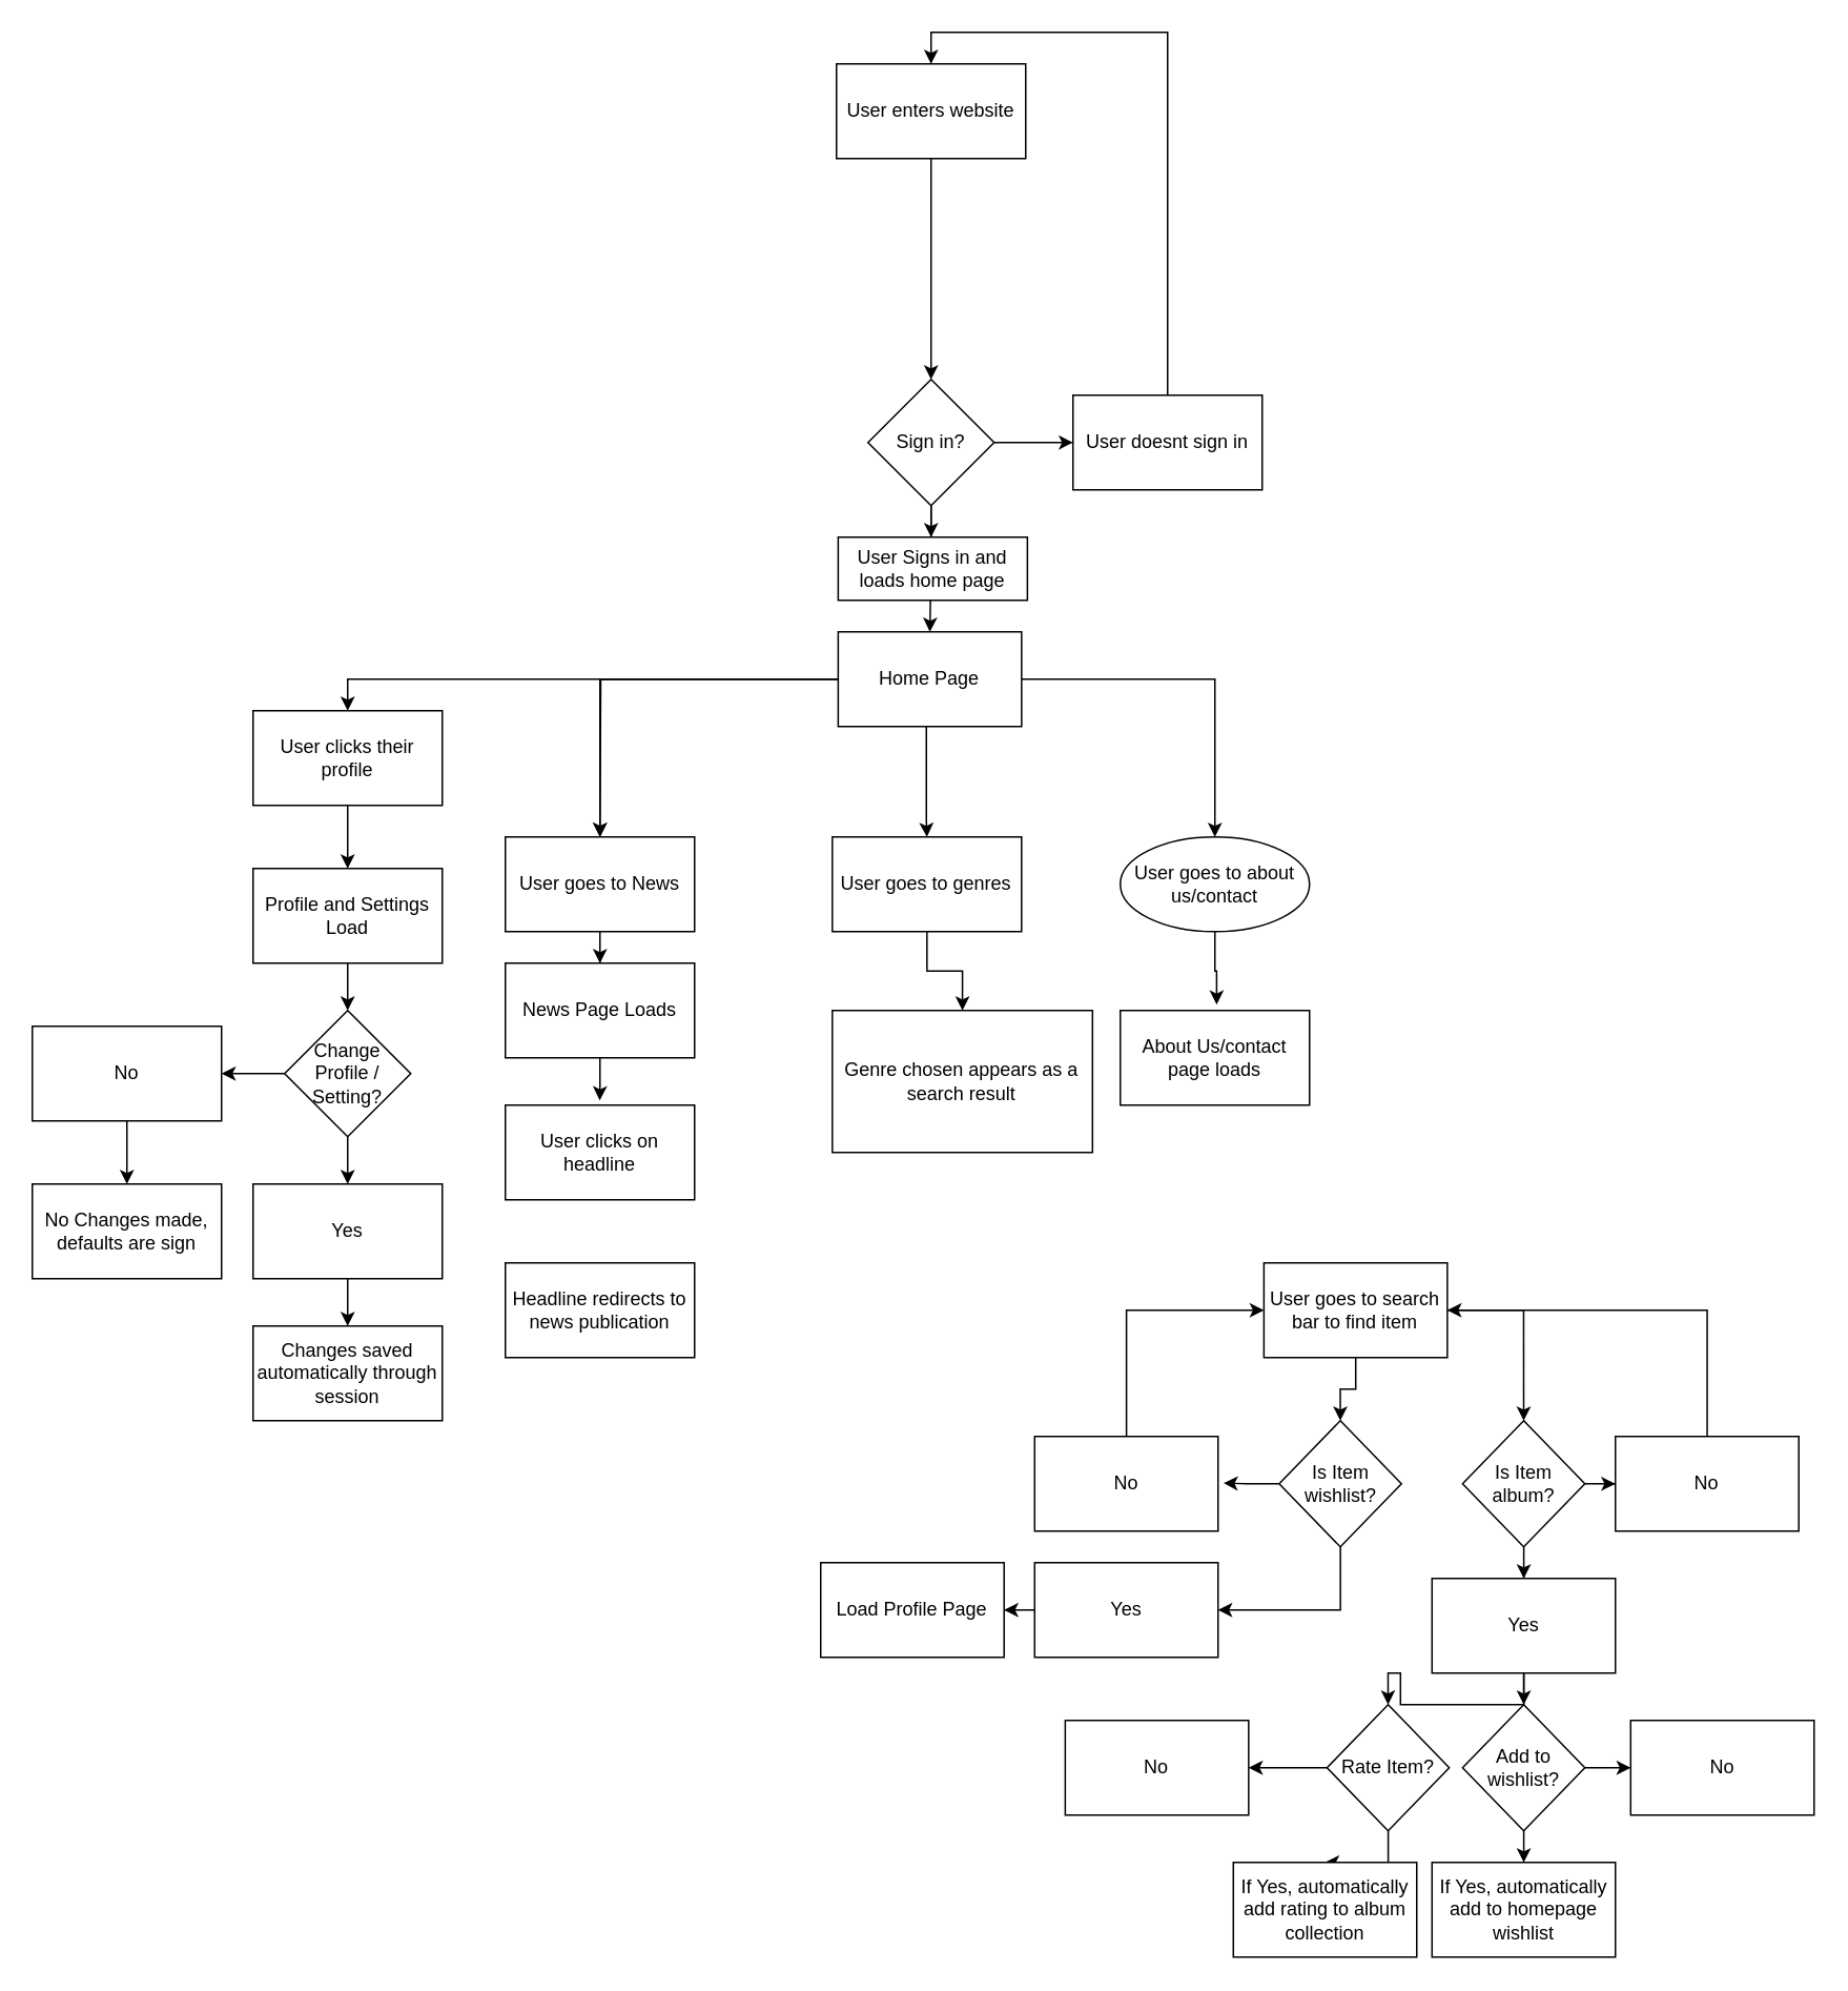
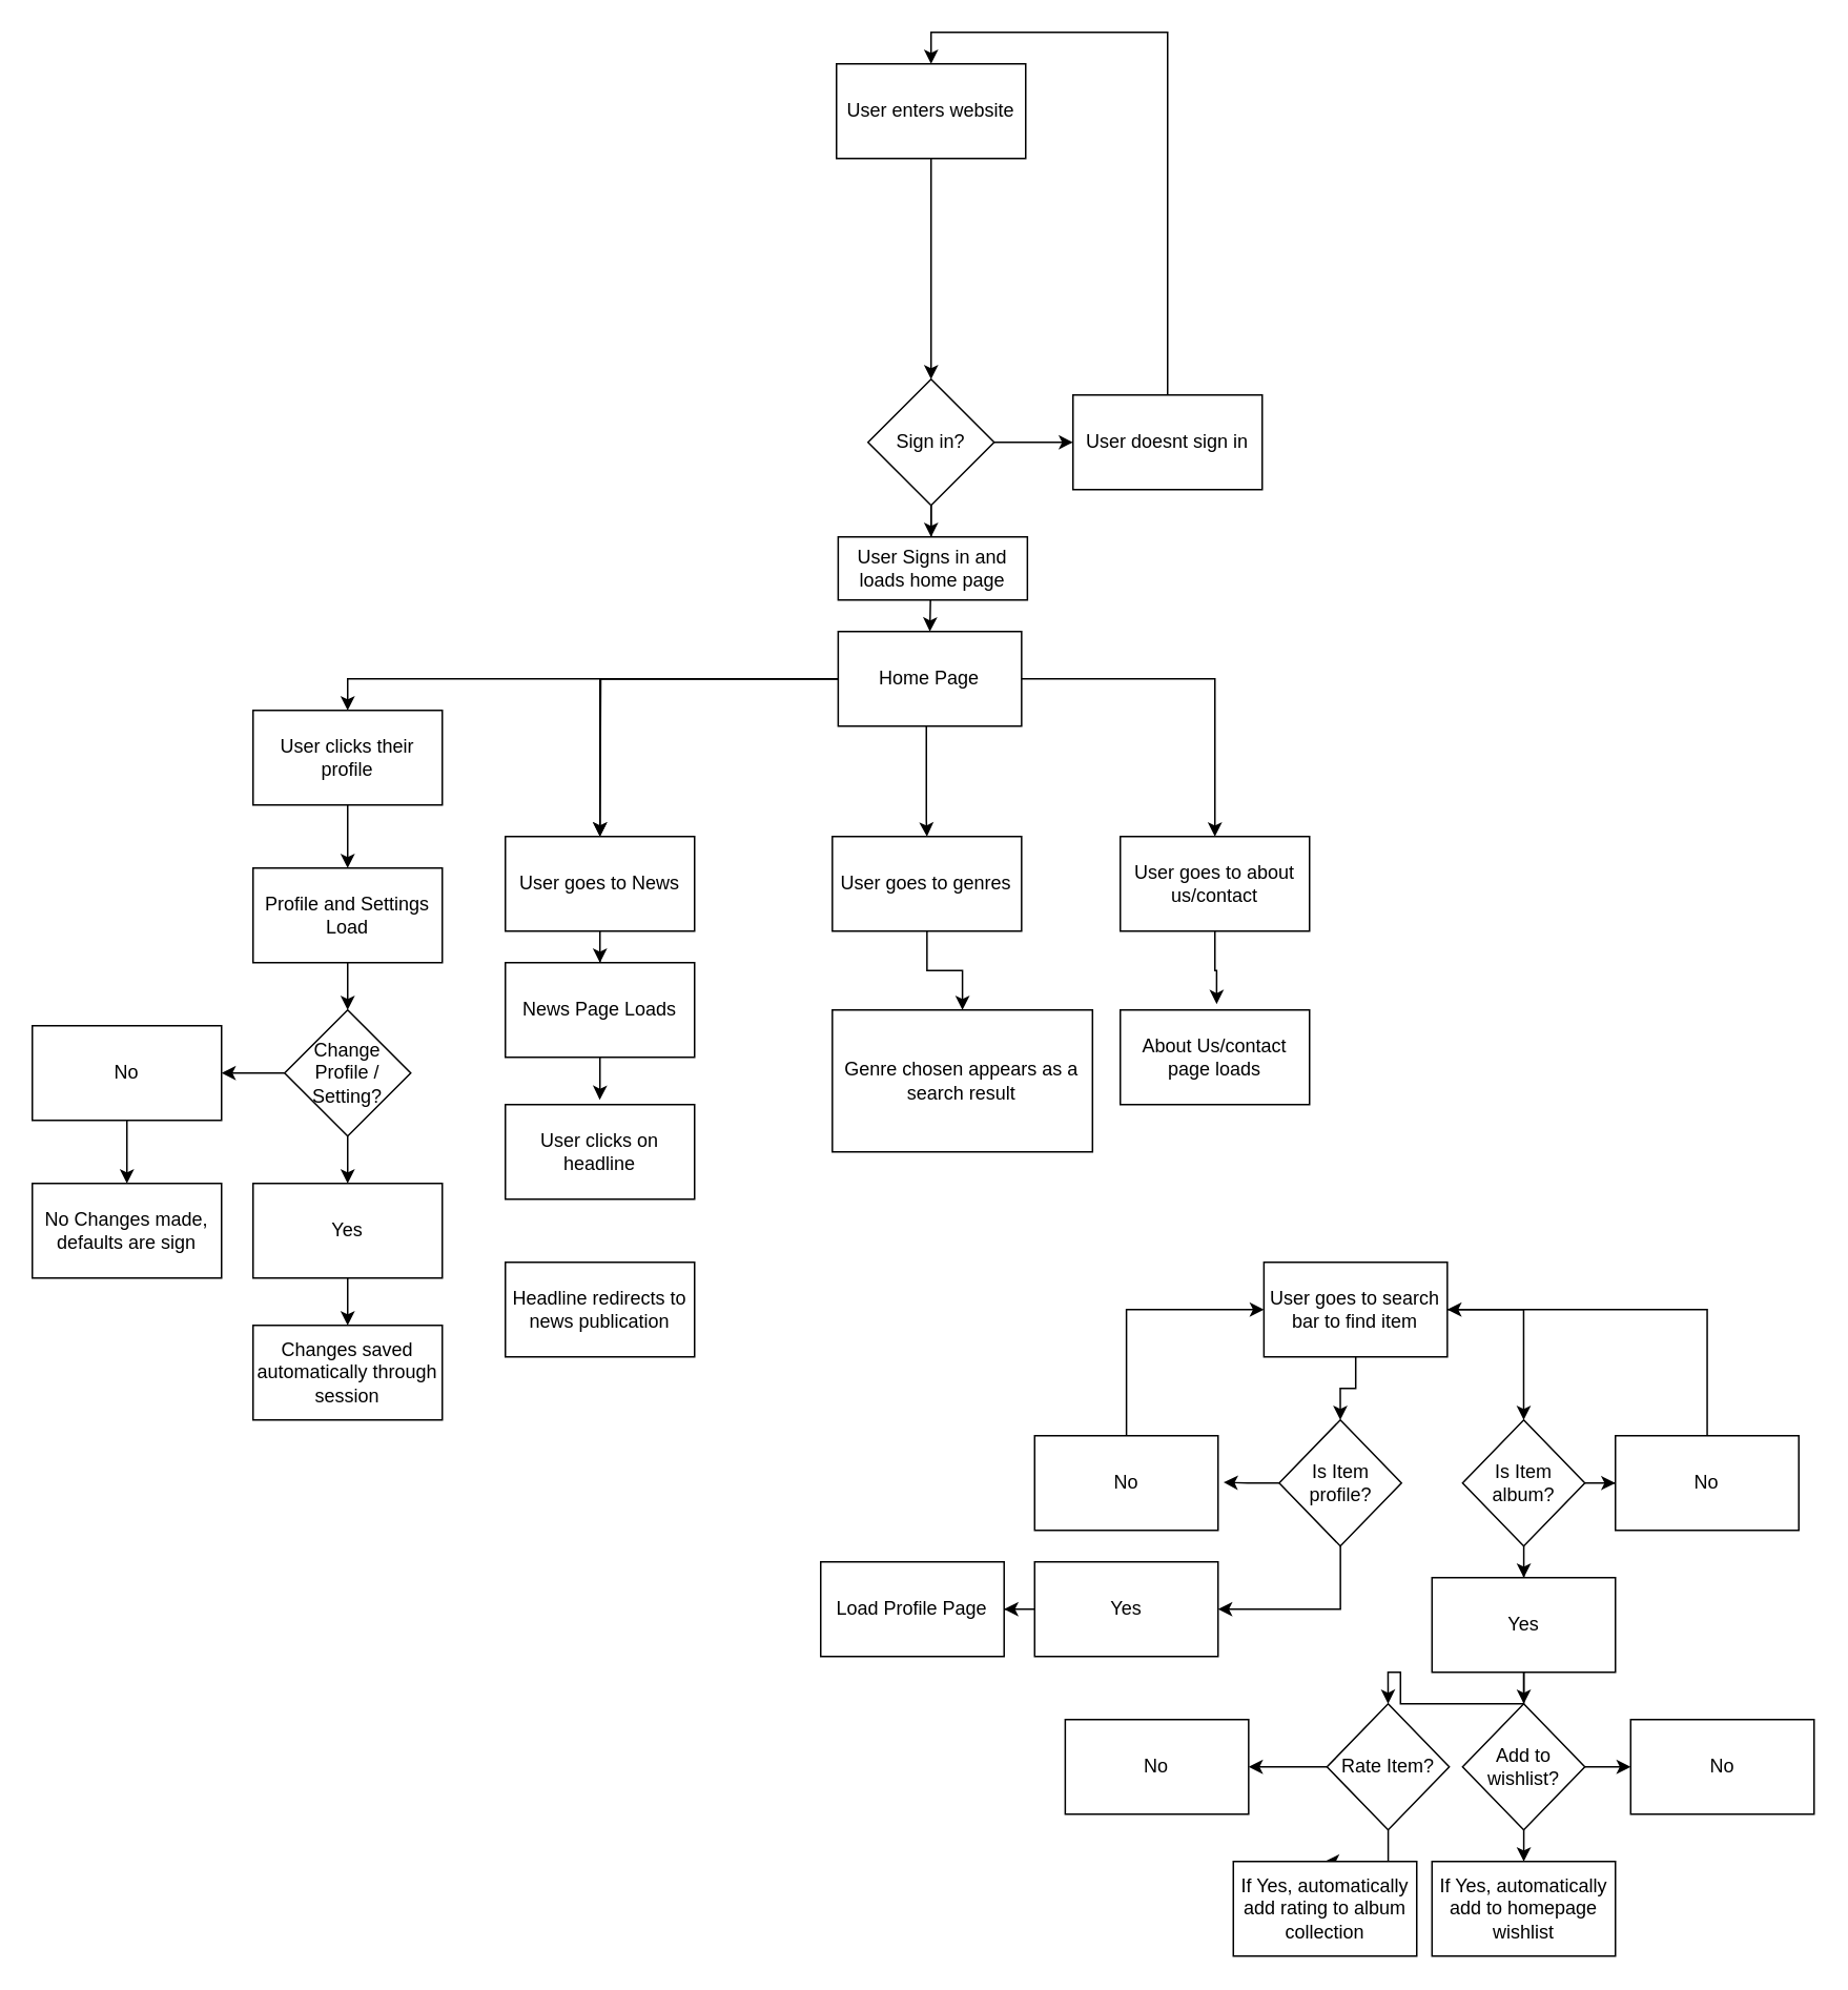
- <mxCell id="52" value="User goes to about us/contact" style="ellipse;whiteSpace=wrap;html=1;" vertex="1" parent="1"><mxGeometry x="710" y="530" width="120" height="60" as="geometry" /></mxCell>
+ <mxCell id="52" value="User goes to about us/contact" style="whiteSpace=wrap;html=1;" vertex="1" parent="1"><mxGeometry x="710" y="530" width="120" height="60" as="geometry" /></mxCell>
- <mxCell id="33" value="Is Item wishlist?" style="rhombus;whiteSpace=wrap;html=1;" vertex="1" parent="10"><mxGeometry x="290.769" y="100.0" width="77.538" height="80.0" as="geometry" /></mxCell>
+ <mxCell id="33" value="Is Item profile?" style="rhombus;whiteSpace=wrap;html=1;" vertex="1" parent="10"><mxGeometry x="290.769" y="100.0" width="77.538" height="80.0" as="geometry" /></mxCell>
